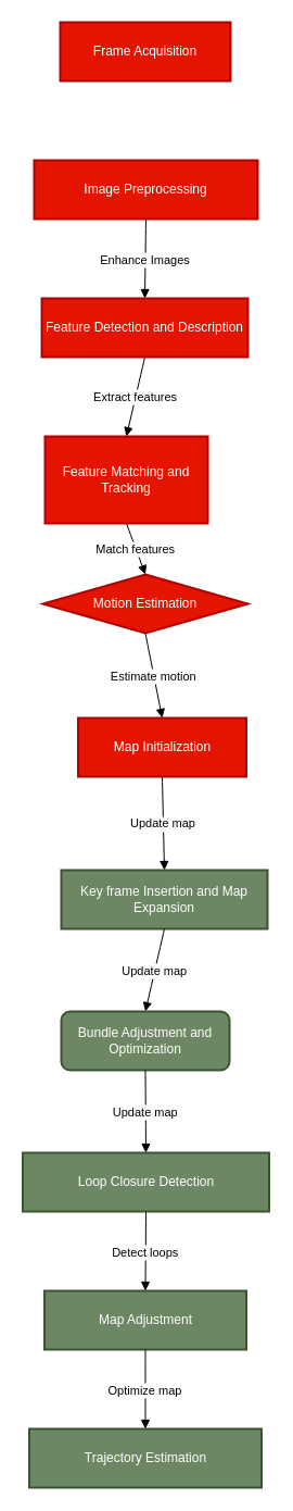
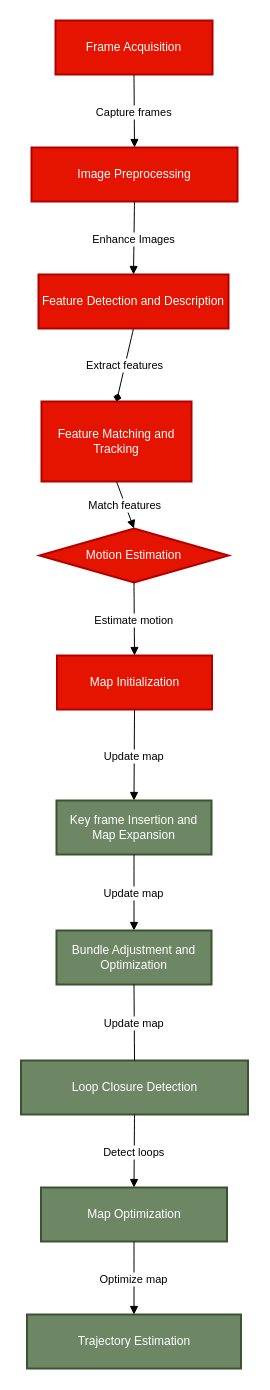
+ <mxCell id="8" value="Capture frames" style="curved=1;startArrow=none;endArrow=block;exitX=0.5;exitY=1;entryX=0.5;entryY=0;" parent="1" source="2" target="3" edge="1"><mxGeometry relative="1" as="geometry"><Array as="points" /></mxGeometry></mxCell>
- <mxCell id="10" value="Extract features" style="curved=1;startArrow=none;endArrow=block;exitX=0.5;exitY=1;entryX=0.5;entryY=0;" parent="1" source="4" target="5" edge="1"><mxGeometry relative="1" as="geometry"><Array as="points" /></mxGeometry></mxCell>
+ <mxCell id="10" value="Extract features" style="curved=1;startArrow=none;endArrow=diamond;exitX=0.5;exitY=1;entryX=0.5;entryY=0;" parent="1" source="4" target="5" edge="1"><mxGeometry relative="1" as="geometry"><Array as="points" /></mxGeometry></mxCell>
- <mxCell id="7" value="Map Initialization" style="whiteSpace=wrap;strokeWidth=2;fontStyle=0;fillColor=#e51400;fontColor=#ffffff;strokeColor=#B20000;" parent="1" vertex="1"><mxGeometry x="71.5" y="660" width="155" height="54" as="geometry" /></mxCell>
+ <mxCell id="7" value="Map Initialization" style="whiteSpace=wrap;strokeWidth=2;fontStyle=0;fillColor=#e51400;fontColor=#ffffff;strokeColor=#B20000;" parent="1" vertex="1"><mxGeometry x="56.5" y="655" width="155" height="54" as="geometry" /></mxCell>
- <mxCell id="19" value="Key frame Insertion and Map Expansion" style="whiteSpace=wrap;strokeWidth=2;fillColor=#6d8764;fontColor=#ffffff;strokeColor=#3A5431;" vertex="1" parent="1"><mxGeometry x="56" y="800" width="190" height="54" as="geometry" /></mxCell>
+ <mxCell id="19" value="Key frame Insertion and Map Expansion" style="whiteSpace=wrap;strokeWidth=2;fillColor=#6d8764;fontColor=#ffffff;strokeColor=#3A5431;" vertex="1" parent="1"><mxGeometry x="56" y="800" width="155" height="54" as="geometry" /></mxCell>
- <mxCell id="21" value="Bundle Adjustment and Optimization" style="whiteSpace=wrap;strokeWidth=2;fillColor=#6d8764;fontColor=#ffffff;strokeColor=#3A5431;rounded=1;" vertex="1" parent="1"><mxGeometry x="56" y="930" width="155" height="54" as="geometry" /></mxCell>
+ <mxCell id="21" value="Bundle Adjustment and Optimization" style="whiteSpace=wrap;strokeWidth=2;fillColor=#6d8764;fontColor=#ffffff;strokeColor=#3A5431;" vertex="1" parent="1"><mxGeometry x="56" y="930" width="155" height="54" as="geometry" /></mxCell>
- <mxCell id="22" value="Update map" style="curved=1;startArrow=none;endArrow=block;exitX=0.5;exitY=1;entryX=0.5;entryY=0;entryDx=0;entryDy=0;" edge="1" parent="1" source="21" target="14"><mxGeometry relative="1" as="geometry"><Array as="points" /><mxPoint x="132.5" y="1057" as="targetPoint" /></mxGeometry></mxCell>
+ <mxCell id="22" value="Update map" style="curved=1;startArrow=none;endArrow=none;exitX=0.5;exitY=1;entryX=0.5;entryY=0;entryDx=0;entryDy=0;" edge="1" parent="1" source="21" target="14"><mxGeometry relative="1" as="geometry"><Array as="points" /><mxPoint x="132.5" y="1057" as="targetPoint" /></mxGeometry></mxCell>
- <mxCell id="15" value="Map Adjustment" style="whiteSpace=wrap;strokeWidth=2;fillColor=#6d8764;fontColor=#ffffff;strokeColor=#3A5431;" vertex="1" parent="1"><mxGeometry x="40.5" y="1187" width="186" height="54" as="geometry" /></mxCell>
+ <mxCell id="15" value="Map Optimization" style="whiteSpace=wrap;strokeWidth=2;fillColor=#6d8764;fontColor=#ffffff;strokeColor=#3A5431;" vertex="1" parent="1"><mxGeometry x="40.5" y="1187" width="186" height="54" as="geometry" /></mxCell>
